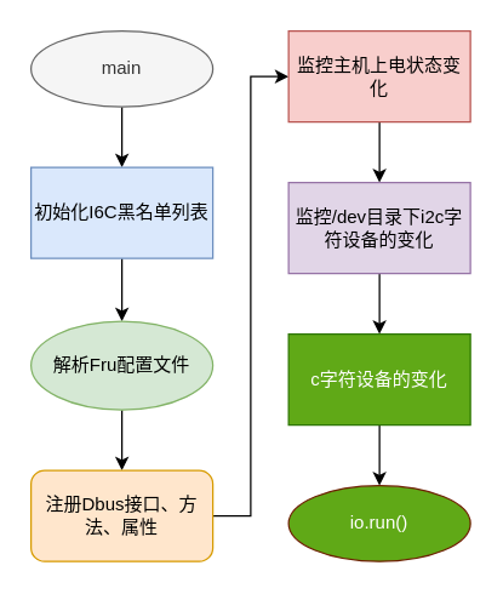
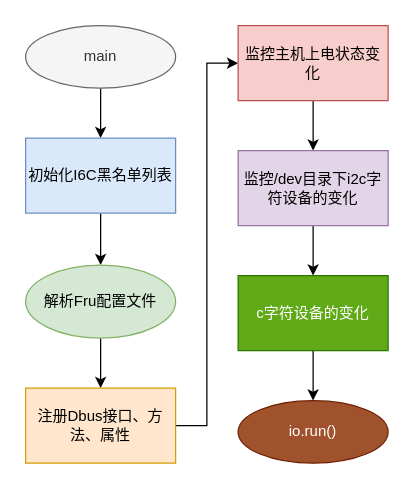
- <mxCell id="9" value="注册Dbus接口、方法、属性" style="whiteSpace=wrap;html=1;fillColor=#ffe6cc;strokeColor=#d79b00;rounded=1;" parent="1" vertex="1"><mxGeometry x="20" y="310" width="120" height="60" as="geometry" /></mxCell>
+ <mxCell id="9" value="注册Dbus接口、方法、属性" style="whiteSpace=wrap;html=1;fillColor=#ffe6cc;strokeColor=#d79b00;" parent="1" vertex="1"><mxGeometry x="20" y="310" width="120" height="60" as="geometry" /></mxCell>
- <mxCell id="16" value="io.run()" style="ellipse;whiteSpace=wrap;html=1;fillColor=#60a917;strokeColor=#6D1F00;fontColor=#ffffff;" parent="1" vertex="1"><mxGeometry x="190" y="320" width="120" height="50" as="geometry" /></mxCell>
+ <mxCell id="16" value="io.run()" style="ellipse;whiteSpace=wrap;html=1;fillColor=#a0522d;strokeColor=#6D1F00;fontColor=#ffffff;" parent="1" vertex="1"><mxGeometry x="190" y="320" width="120" height="50" as="geometry" /></mxCell>
